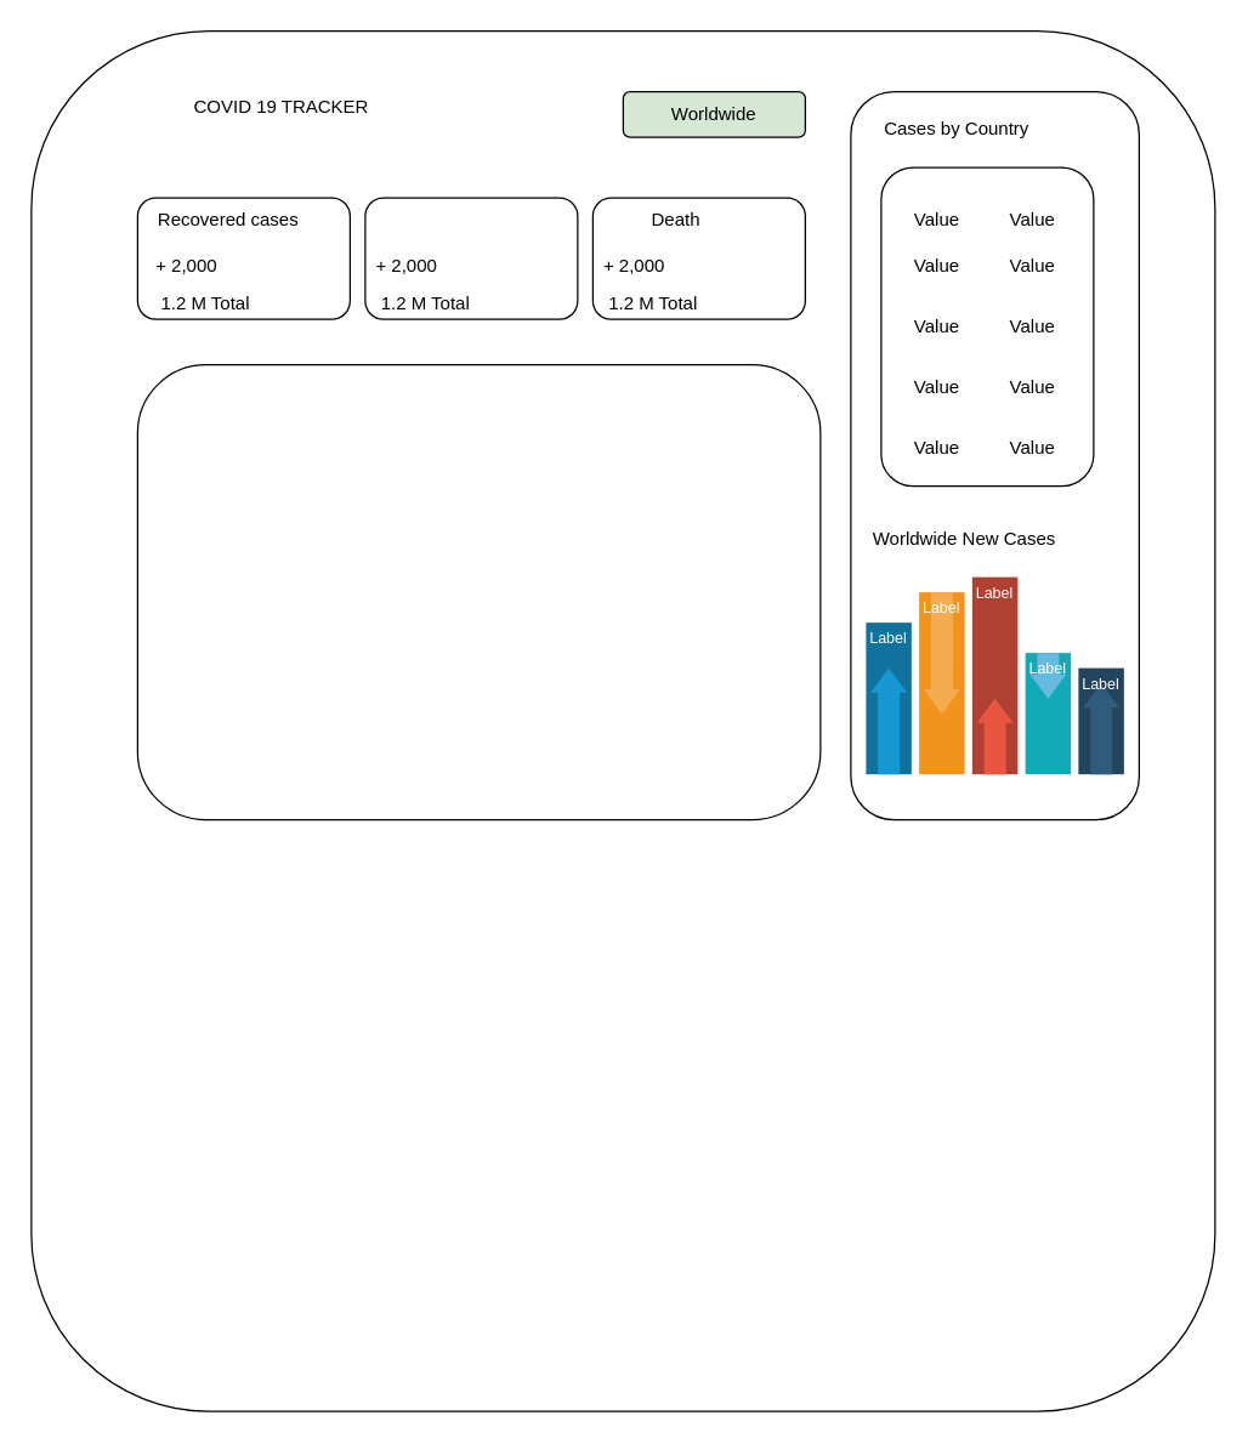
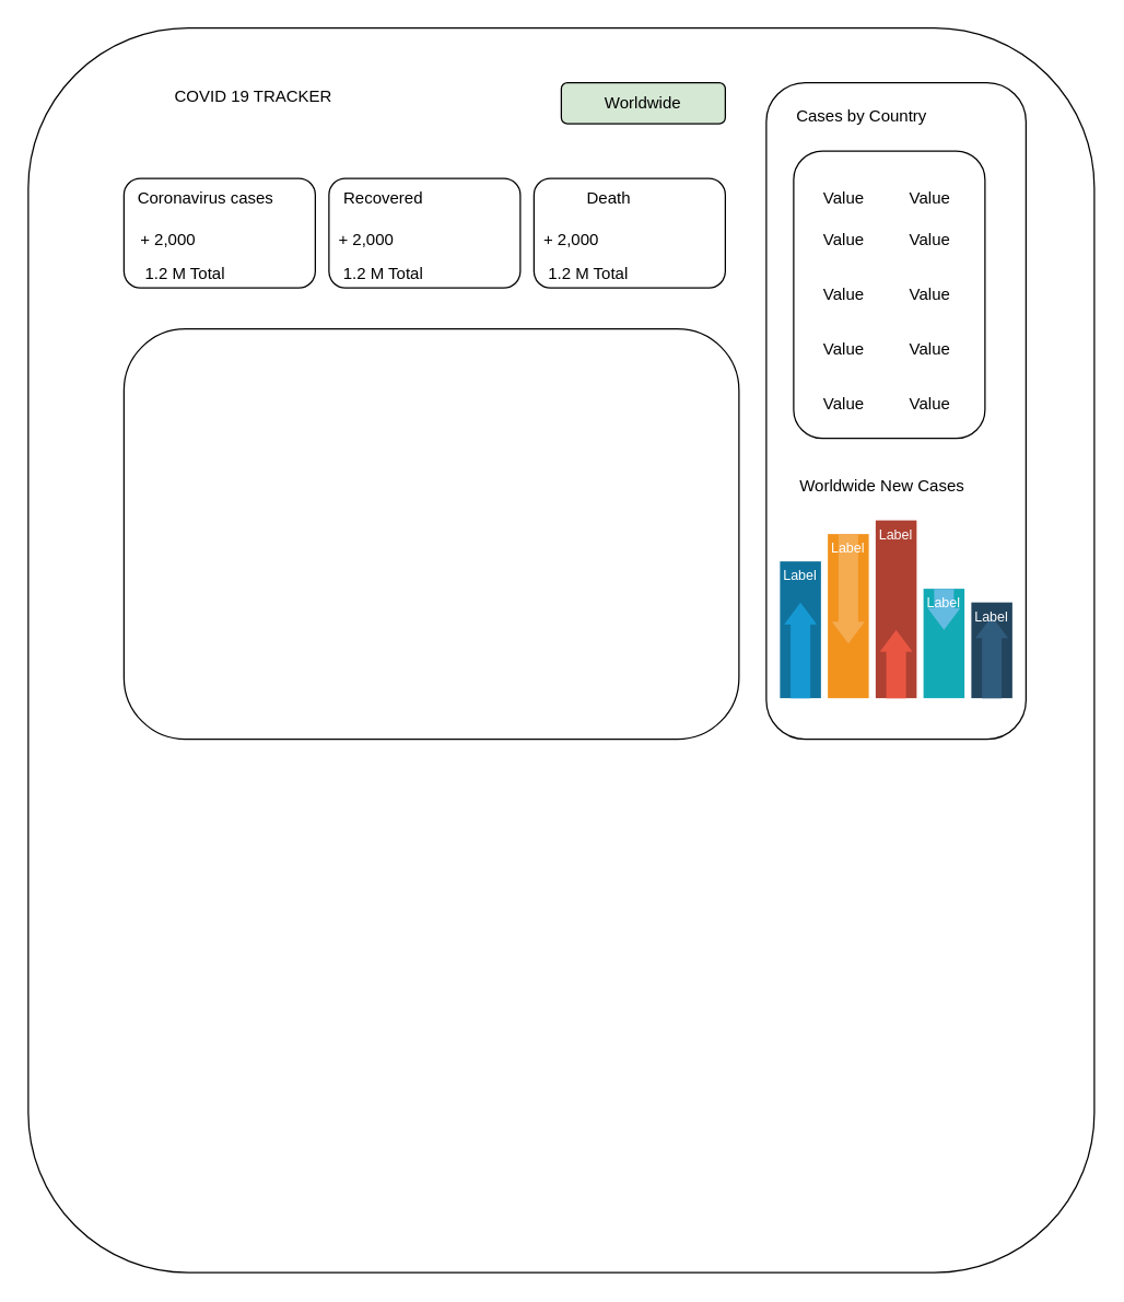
- <mxCell id="6" value="Recovered cases" style="text;html=1;strokeColor=none;fillColor=none;align=center;verticalAlign=middle;whiteSpace=wrap;rounded=0;" vertex="1" parent="1"><mxGeometry x="95" y="130" width="110" height="30" as="geometry" /></mxCell>
+ <mxCell id="6" value="Coronavirus cases" style="text;html=1;strokeColor=none;fillColor=none;align=center;verticalAlign=middle;whiteSpace=wrap;rounded=0;" vertex="1" parent="1"><mxGeometry x="95" y="130" width="110" height="30" as="geometry" /></mxCell>
+ <mxCell id="11" value="Recovered" style="text;html=1;strokeColor=none;fillColor=none;align=center;verticalAlign=middle;whiteSpace=wrap;rounded=0;" vertex="1" parent="1"><mxGeometry x="240" y="130" width="80" height="30" as="geometry" /></mxCell>
- <mxCell id="20" value="Worldwide New Cases" style="text;html=1;strokeColor=none;fillColor=none;align=center;verticalAlign=middle;whiteSpace=wrap;rounded=0;" vertex="1" parent="1"><mxGeometry x="570" y="340" width="130" height="30" as="geometry" /></mxCell>
+ <mxCell id="20" value="Worldwide New Cases" style="text;html=1;strokeColor=none;fillColor=none;align=center;verticalAlign=middle;whiteSpace=wrap;rounded=0;" vertex="1" parent="1"><mxGeometry x="580" y="340" width="130" height="30" as="geometry" /></mxCell>
